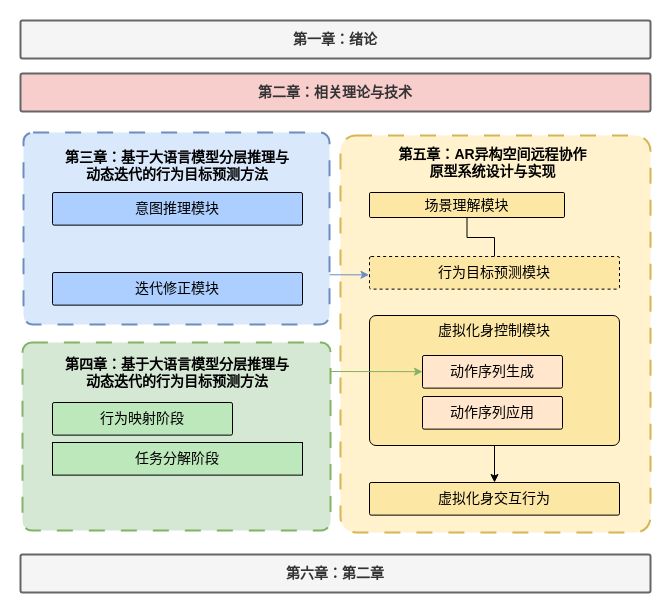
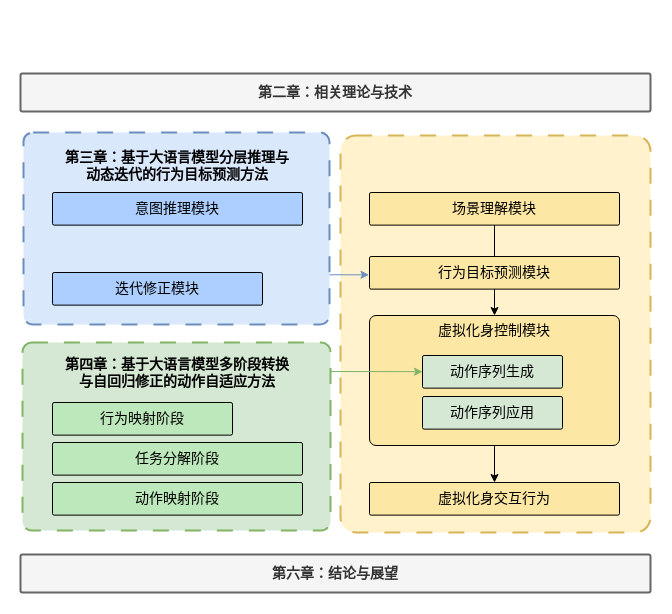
- <mxCell id="25" value="&lt;b style=&quot;font-size: 14px;&quot;&gt;第一章：绪论&lt;/b&gt;" style="rounded=1;arcSize=5;whiteSpace=wrap;html=1;fillColor=#f5f5f5;strokeWidth=2;fontColor=#333333;strokeColor=#666666;" parent="1" vertex="1"><mxGeometry x="20" y="20" width="630" height="38" as="geometry" /></mxCell>
- <mxCell id="24" value="&lt;b style=&quot;font-size: 14px;&quot;&gt;第二章：相关理论与技术&lt;/b&gt;" style="rounded=1;arcSize=5;whiteSpace=wrap;html=1;fillColor=#f8cecc;strokeWidth=2;fontColor=#333333;strokeColor=#666666;" parent="1" vertex="1"><mxGeometry x="20" y="73" width="630" height="38" as="geometry" /></mxCell>
+ <mxCell id="24" value="&lt;b style=&quot;font-size: 14px;&quot;&gt;第二章：相关理论与技术&lt;/b&gt;" style="rounded=1;arcSize=5;whiteSpace=wrap;html=1;fillColor=#f5f5f5;strokeWidth=2;fontColor=#333333;strokeColor=#666666;" parent="1" vertex="1"><mxGeometry x="20" y="73" width="630" height="38" as="geometry" /></mxCell>
- <mxCell id="12" value="&lt;font style=&quot;&quot;&gt;&lt;font style=&quot;font-size: 14px;&quot;&gt;&lt;b style=&quot;&quot;&gt;&lt;br&gt;&lt;span style=&quot;font-family: Helvetica; font-style: normal; font-variant-ligatures: normal; font-variant-caps: normal; letter-spacing: normal; orphans: 2; text-align: center; text-indent: 0px; text-transform: none; widows: 2; word-spacing: 0px; -webkit-text-stroke-width: 0px; white-space: normal; text-decoration-thickness: initial; text-decoration-style: initial; text-decoration-color: initial; float: none; display: inline !important;&quot;&gt;第五章：&lt;/span&gt;&lt;/b&gt;&lt;font style=&quot;&quot; face=&quot;Helvetica&quot;&gt;&lt;b style=&quot;&quot;&gt;&lt;span style=&quot;line-height: 120%;&quot; lang=&quot;EN-US&quot;&gt;AR异构空间&lt;/span&gt;&lt;span style=&quot;line-height: 120%;&quot;&gt;远程协作原型系统设计与实现&lt;/span&gt;&lt;/b&gt;&lt;/font&gt;&lt;/font&gt;&lt;b style=&quot;font-size: 14px;&quot;&gt;&lt;br&gt;&lt;/b&gt;&lt;/font&gt;" style="text;html=1;align=center;verticalAlign=middle;whiteSpace=wrap;rounded=0;fontColor=default;strokeWidth=2;" parent="1" vertex="1"><mxGeometry x="392.5" y="139" width="199" height="30" as="geometry" /></mxCell>
- <mxCell id="13" value="&lt;font style=&quot;font-size: 14px;&quot;&gt;场景理解模块&lt;/font&gt;" style="rounded=1;arcSize=5;whiteSpace=wrap;html=1;strokeWidth=1;fillColor=light-dark(#fde7a5, #281d00);strokeColor=#000000;align=center;verticalAlign=middle;fontFamily=Helvetica;fontSize=12;" parent="1" vertex="1"><mxGeometry x="369" y="192" width="195" height="25" as="geometry" /></mxCell>
+ <mxCell id="13" value="&lt;font style=&quot;font-size: 14px;&quot;&gt;场景理解模块&lt;/font&gt;" style="rounded=1;arcSize=5;whiteSpace=wrap;html=1;strokeWidth=1;fillColor=light-dark(#fde7a5, #281d00);strokeColor=#000000;align=center;verticalAlign=middle;fontFamily=Helvetica;fontSize=12;" parent="1" vertex="1"><mxGeometry x="369" y="192" width="250" height="32.63" as="geometry" /></mxCell>
- <mxCell id="15" value="&lt;font style=&quot;font-size: 14px;&quot;&gt;行为目标预测模块&lt;/font&gt;" style="rounded=1;arcSize=5;whiteSpace=wrap;html=1;strokeWidth=1;fillColor=light-dark(#fde7a5, #281d00);strokeColor=#000000;align=center;verticalAlign=middle;fontFamily=Helvetica;fontSize=12;fontColor=default;dashed=1;" parent="1" vertex="1"><mxGeometry x="369" y="256" width="250" height="32.63" as="geometry" /></mxCell>
+ <mxCell id="15" value="&lt;font style=&quot;font-size: 14px;&quot;&gt;行为目标预测模块&lt;/font&gt;" style="rounded=1;arcSize=5;whiteSpace=wrap;html=1;strokeWidth=1;fillColor=light-dark(#fde7a5, #281d00);strokeColor=#000000;align=center;verticalAlign=middle;fontFamily=Helvetica;fontSize=12;fontColor=default;" parent="1" vertex="1"><mxGeometry x="369" y="256" width="250" height="32.63" as="geometry" /></mxCell>
- <mxCell id="5" value="&lt;font style=&quot;font-size: 14px;&quot;&gt;迭代修正模块&lt;/font&gt;" style="rounded=1;arcSize=5;whiteSpace=wrap;html=1;strokeWidth=1;strokeColor=#000000;align=center;verticalAlign=middle;fontFamily=Helvetica;fontSize=12;fontColor=default;fillColor=light-dark(#adcfff, #1d293b);" parent="1" vertex="1"><mxGeometry x="52" y="272" width="250" height="32.63" as="geometry" /></mxCell>
+ <mxCell id="5" value="&lt;font style=&quot;font-size: 14px;&quot;&gt;迭代修正模块&lt;/font&gt;" style="rounded=1;arcSize=5;whiteSpace=wrap;html=1;strokeWidth=1;strokeColor=#000000;align=center;verticalAlign=middle;fontFamily=Helvetica;fontSize=12;fontColor=default;fillColor=light-dark(#adcfff, #1d293b);" parent="1" vertex="1"><mxGeometry x="52" y="272" width="210" height="32.63" as="geometry" /></mxCell>
+ <mxCell id="14" value="" style="edgeStyle=orthogonalEdgeStyle;rounded=0;orthogonalLoop=1;jettySize=auto;html=1;entryX=0.5;entryY=0;entryDx=0;entryDy=0;fillColor=#dae8fc;strokeColor=#000000;strokeWidth=1;" parent="1" source="15" target="18" edge="1"><mxGeometry relative="1" as="geometry" /></mxCell>
- <mxCell id="7" value="&lt;font style=&quot;font-size: 14px;&quot;&gt;&lt;b style=&quot;&quot;&gt;&lt;span&gt;&lt;br&gt;&lt;span style=&quot;font-family: Helvetica; font-style: normal; font-variant-ligatures: normal; font-variant-caps: normal; letter-spacing: normal; orphans: 2; text-align: center; text-indent: 0px; text-transform: none; widows: 2; word-spacing: 0px; -webkit-text-stroke-width: 0px; white-space: normal; text-decoration-thickness: initial; text-decoration-style: initial; text-decoration-color: initial; float: none; display: inline !important;&quot;&gt;第四章：基于大语言模型分层推理与动态迭代的行为目标预测方法&lt;/span&gt;&lt;/span&gt;&lt;br&gt;&lt;/b&gt;&lt;/font&gt;" style="text;html=1;align=center;verticalAlign=middle;whiteSpace=wrap;rounded=0;fontColor=default;strokeWidth=2;" parent="1" vertex="1"><mxGeometry x="58" y="349" width="238" height="30" as="geometry" /></mxCell>
+ <mxCell id="7" value="&lt;font style=&quot;font-size: 14px;&quot;&gt;&lt;b style=&quot;&quot;&gt;&lt;span&gt;&lt;br&gt;&lt;span style=&quot;font-family: Helvetica; font-style: normal; font-variant-ligatures: normal; font-variant-caps: normal; letter-spacing: normal; orphans: 2; text-align: center; text-indent: 0px; text-transform: none; widows: 2; word-spacing: 0px; -webkit-text-stroke-width: 0px; white-space: normal; text-decoration-thickness: initial; text-decoration-style: initial; text-decoration-color: initial; float: none; display: inline !important;&quot;&gt;第四章：基于大语言模型多阶段转换与自回归修正的动作自适应方法&lt;/span&gt;&lt;/span&gt;&lt;br&gt;&lt;/b&gt;&lt;/font&gt;" style="text;html=1;align=center;verticalAlign=middle;whiteSpace=wrap;rounded=0;fontColor=default;strokeWidth=2;" parent="1" vertex="1"><mxGeometry x="58" y="349" width="238" height="30" as="geometry" /></mxCell>
- <mxCell id="19" value="&lt;font style=&quot;font-size: 14px;&quot;&gt;动作序列生成&lt;/font&gt;" style="rounded=1;arcSize=5;whiteSpace=wrap;html=1;fillColor=#ffe6cc;strokeColor=#000000;strokeWidth=1;" parent="1" vertex="1"><mxGeometry x="422" y="355" width="140" height="32.63" as="geometry" /></mxCell>
+ <mxCell id="19" value="&lt;font style=&quot;font-size: 14px;&quot;&gt;动作序列生成&lt;/font&gt;" style="rounded=1;arcSize=5;whiteSpace=wrap;html=1;fillColor=#d5e8d4;strokeColor=#000000;strokeWidth=1;" parent="1" vertex="1"><mxGeometry x="422" y="355" width="140" height="32.63" as="geometry" /></mxCell>
- <mxCell id="20" value="&lt;font style=&quot;font-size: 14px;&quot;&gt;动作序列应用&lt;/font&gt;" style="rounded=1;arcSize=5;whiteSpace=wrap;html=1;fillColor=#ffe6cc;strokeColor=#000000;strokeWidth=1;" parent="1" vertex="1"><mxGeometry x="422" y="396" width="140" height="32.63" as="geometry" /></mxCell>
+ <mxCell id="20" value="&lt;font style=&quot;font-size: 14px;&quot;&gt;动作序列应用&lt;/font&gt;" style="rounded=1;arcSize=5;whiteSpace=wrap;html=1;fillColor=#d5e8d4;strokeColor=#000000;strokeWidth=1;" parent="1" vertex="1"><mxGeometry x="422" y="396" width="140" height="32.63" as="geometry" /></mxCell>
- <mxCell id="9" value="&lt;font style=&quot;font-size: 14px;&quot;&gt;任务分解阶段&lt;/font&gt;" style="arcSize=5;whiteSpace=wrap;html=1;strokeWidth=1;strokeColor=#000000;align=center;verticalAlign=middle;fontFamily=Helvetica;fontSize=12;fontColor=default;fillColor=light-dark(#bde8bb, #1f2f1e);rounded=0;" parent="1" vertex="1"><mxGeometry x="52" y="442" width="250" height="32.63" as="geometry" /></mxCell>
+ <mxCell id="9" value="&lt;font style=&quot;font-size: 14px;&quot;&gt;任务分解阶段&lt;/font&gt;" style="rounded=1;arcSize=5;whiteSpace=wrap;html=1;strokeWidth=1;strokeColor=#000000;align=center;verticalAlign=middle;fontFamily=Helvetica;fontSize=12;fontColor=default;fillColor=light-dark(#bde8bb, #1f2f1e);" parent="1" vertex="1"><mxGeometry x="52" y="442" width="250" height="32.63" as="geometry" /></mxCell>
+ <mxCell id="10" value="&lt;font style=&quot;font-size: 14px;&quot;&gt;动作映射阶段&lt;/font&gt;" style="rounded=1;arcSize=5;whiteSpace=wrap;html=1;strokeWidth=1;strokeColor=#000000;align=center;verticalAlign=middle;fontFamily=Helvetica;fontSize=12;fontColor=default;fillColor=light-dark(#bde8bb, #1f2f1e);" parent="1" vertex="1"><mxGeometry x="52" y="482" width="250" height="32.63" as="geometry" /></mxCell>
- <mxCell id="23" value="&lt;b style=&quot;font-size: 14px;&quot;&gt;第六章：第二章&lt;/b&gt;" style="rounded=1;arcSize=5;whiteSpace=wrap;html=1;fillColor=#f5f5f5;strokeWidth=2;fontColor=#333333;strokeColor=#666666;" parent="1" vertex="1"><mxGeometry x="20" y="554" width="630" height="38" as="geometry" /></mxCell>
+ <mxCell id="23" value="&lt;b style=&quot;font-size: 14px;&quot;&gt;第六章：结论与展望&lt;/b&gt;" style="rounded=1;arcSize=5;whiteSpace=wrap;html=1;fillColor=#f5f5f5;strokeWidth=2;fontColor=#333333;strokeColor=#666666;" parent="1" vertex="1"><mxGeometry x="20" y="554" width="630" height="38" as="geometry" /></mxCell>
